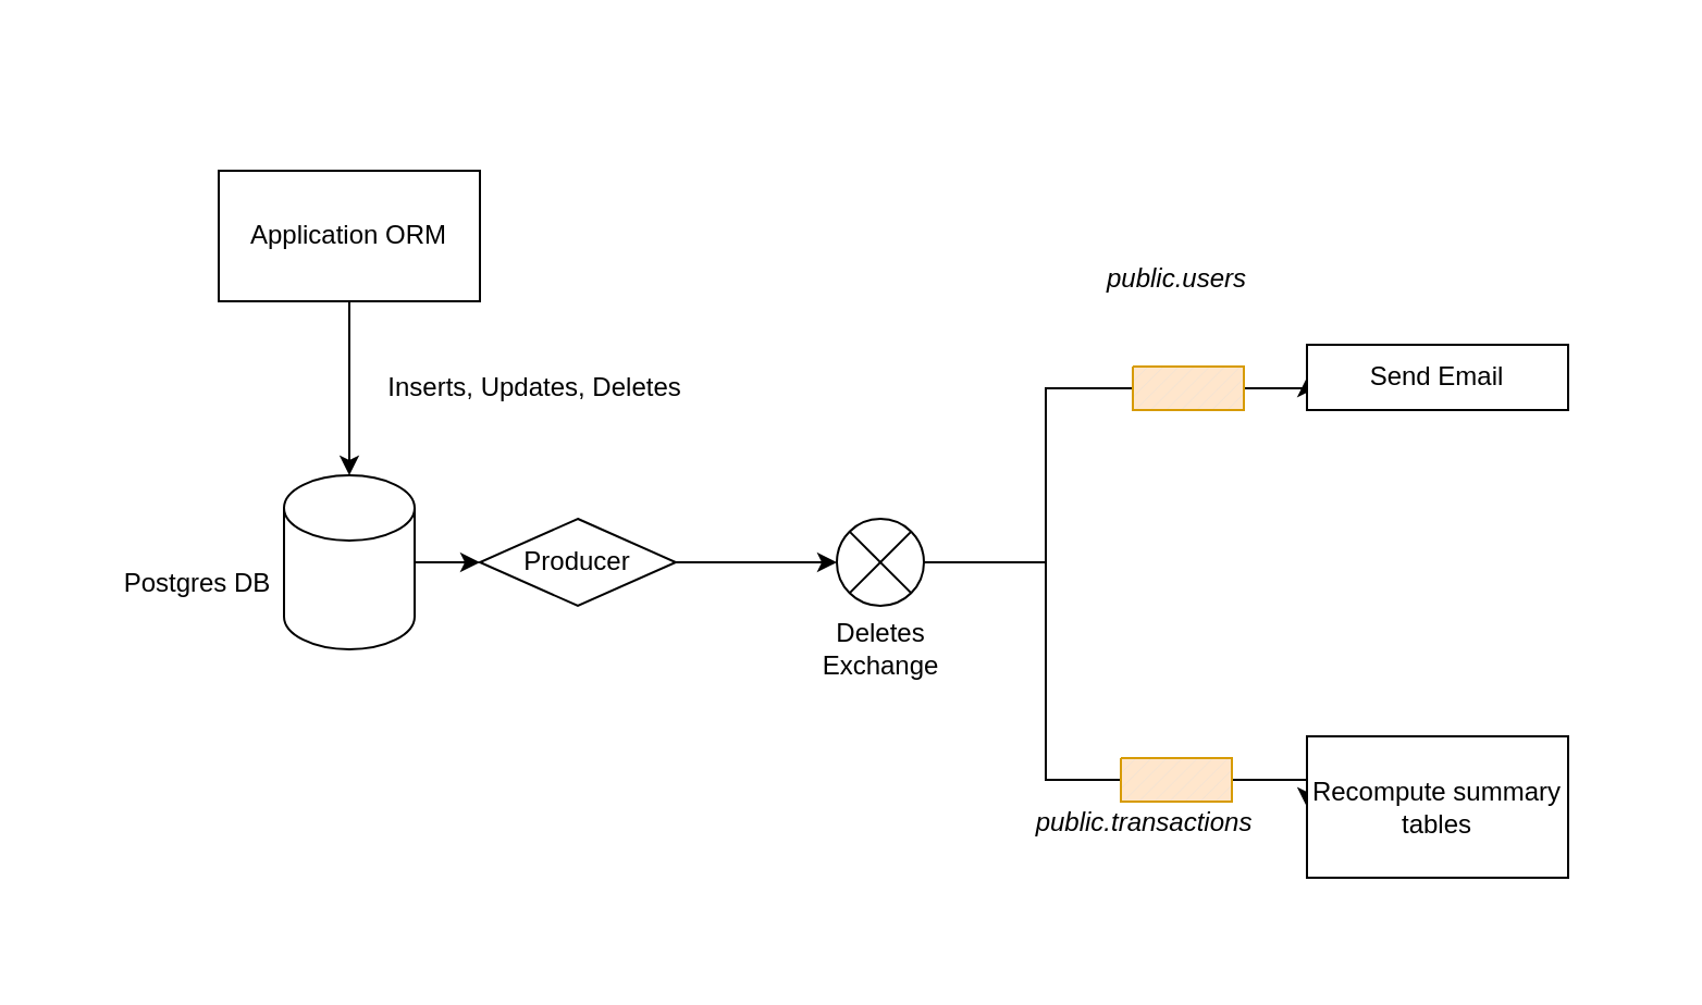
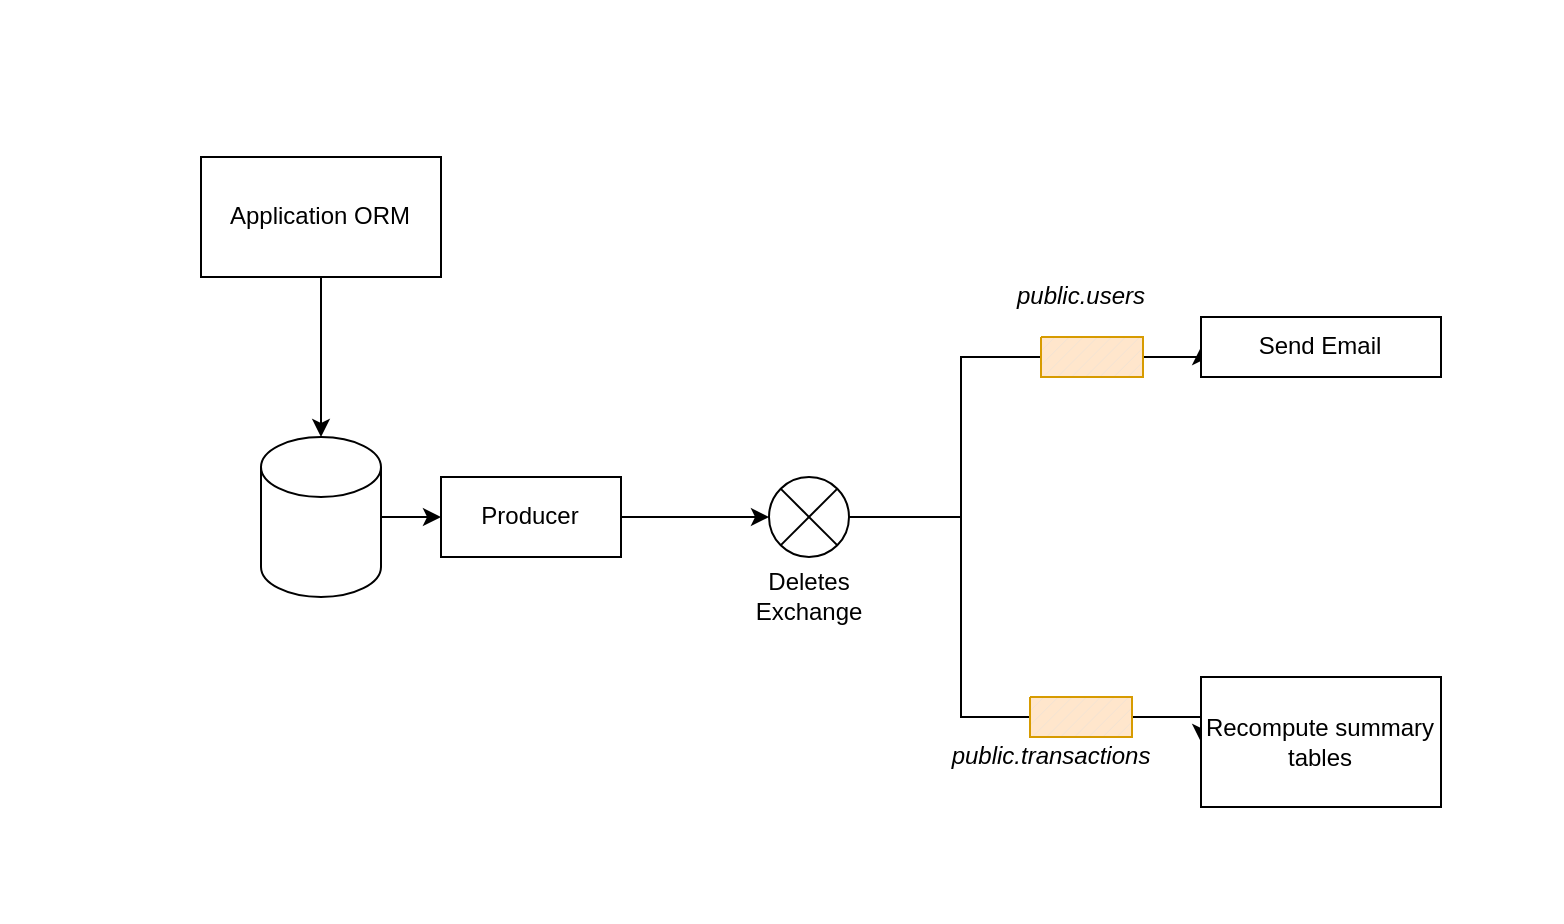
- <mxCell id="17" value="&lt;i&gt;public.users&lt;/i&gt;" style="text;html=1;resizable=0;autosize=1;align=center;verticalAlign=middle;points=[];fillColor=none;strokeColor=none;rounded=0;" vertex="1" parent="1"><mxGeometry x="500" y="118" width="80" height="20" as="geometry" /></mxCell>
+ <mxCell id="17" value="&lt;i&gt;public.users&lt;/i&gt;" style="text;html=1;resizable=0;autosize=1;align=center;verticalAlign=middle;points=[];fillColor=none;strokeColor=none;rounded=0;" vertex="1" parent="1"><mxGeometry x="500" y="138" width="80" height="20" as="geometry" /></mxCell>
- <mxCell id="9" value="Inserts, Updates, Deletes" style="text;html=1;resizable=0;autosize=1;align=center;verticalAlign=middle;points=[];fillColor=none;strokeColor=none;rounded=0;" vertex="1" parent="1"><mxGeometry x="170" y="168" width="150" height="20" as="geometry" /></mxCell>
- <mxCell id="13" value="Producer" style="rhombus;whiteSpace=wrap;html=1;" vertex="1" parent="1"><mxGeometry x="220" y="238" width="90" height="40" as="geometry" /></mxCell>
+ <mxCell id="13" value="Producer" style="rounded=0;whiteSpace=wrap;html=1;" vertex="1" parent="1"><mxGeometry x="220" y="238" width="90" height="40" as="geometry" /></mxCell>
- <mxCell id="6" value="Postgres DB" style="text;html=1;resizable=0;autosize=1;align=center;verticalAlign=middle;points=[];fillColor=none;strokeColor=none;rounded=0;" vertex="1" parent="1"><mxGeometry x="50" y="258" width="80" height="20" as="geometry" /></mxCell>
